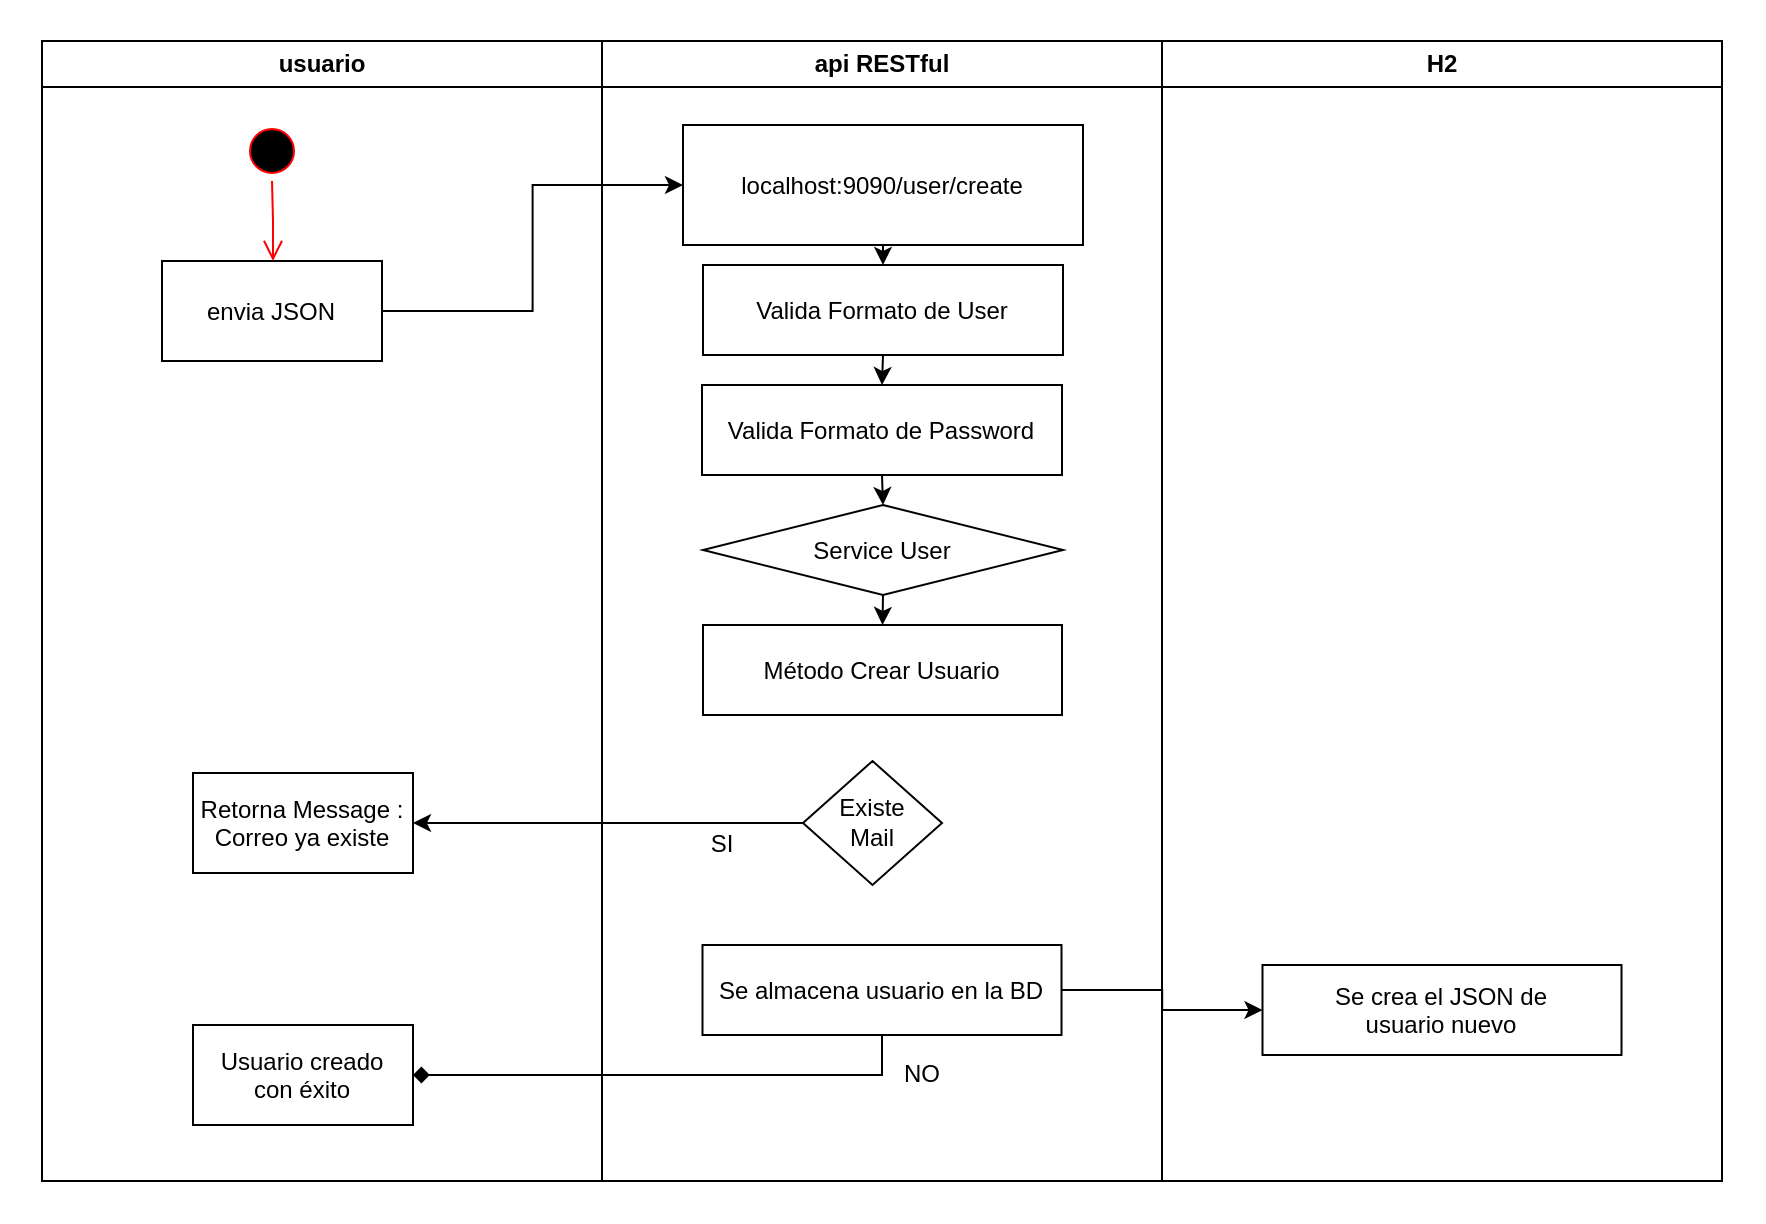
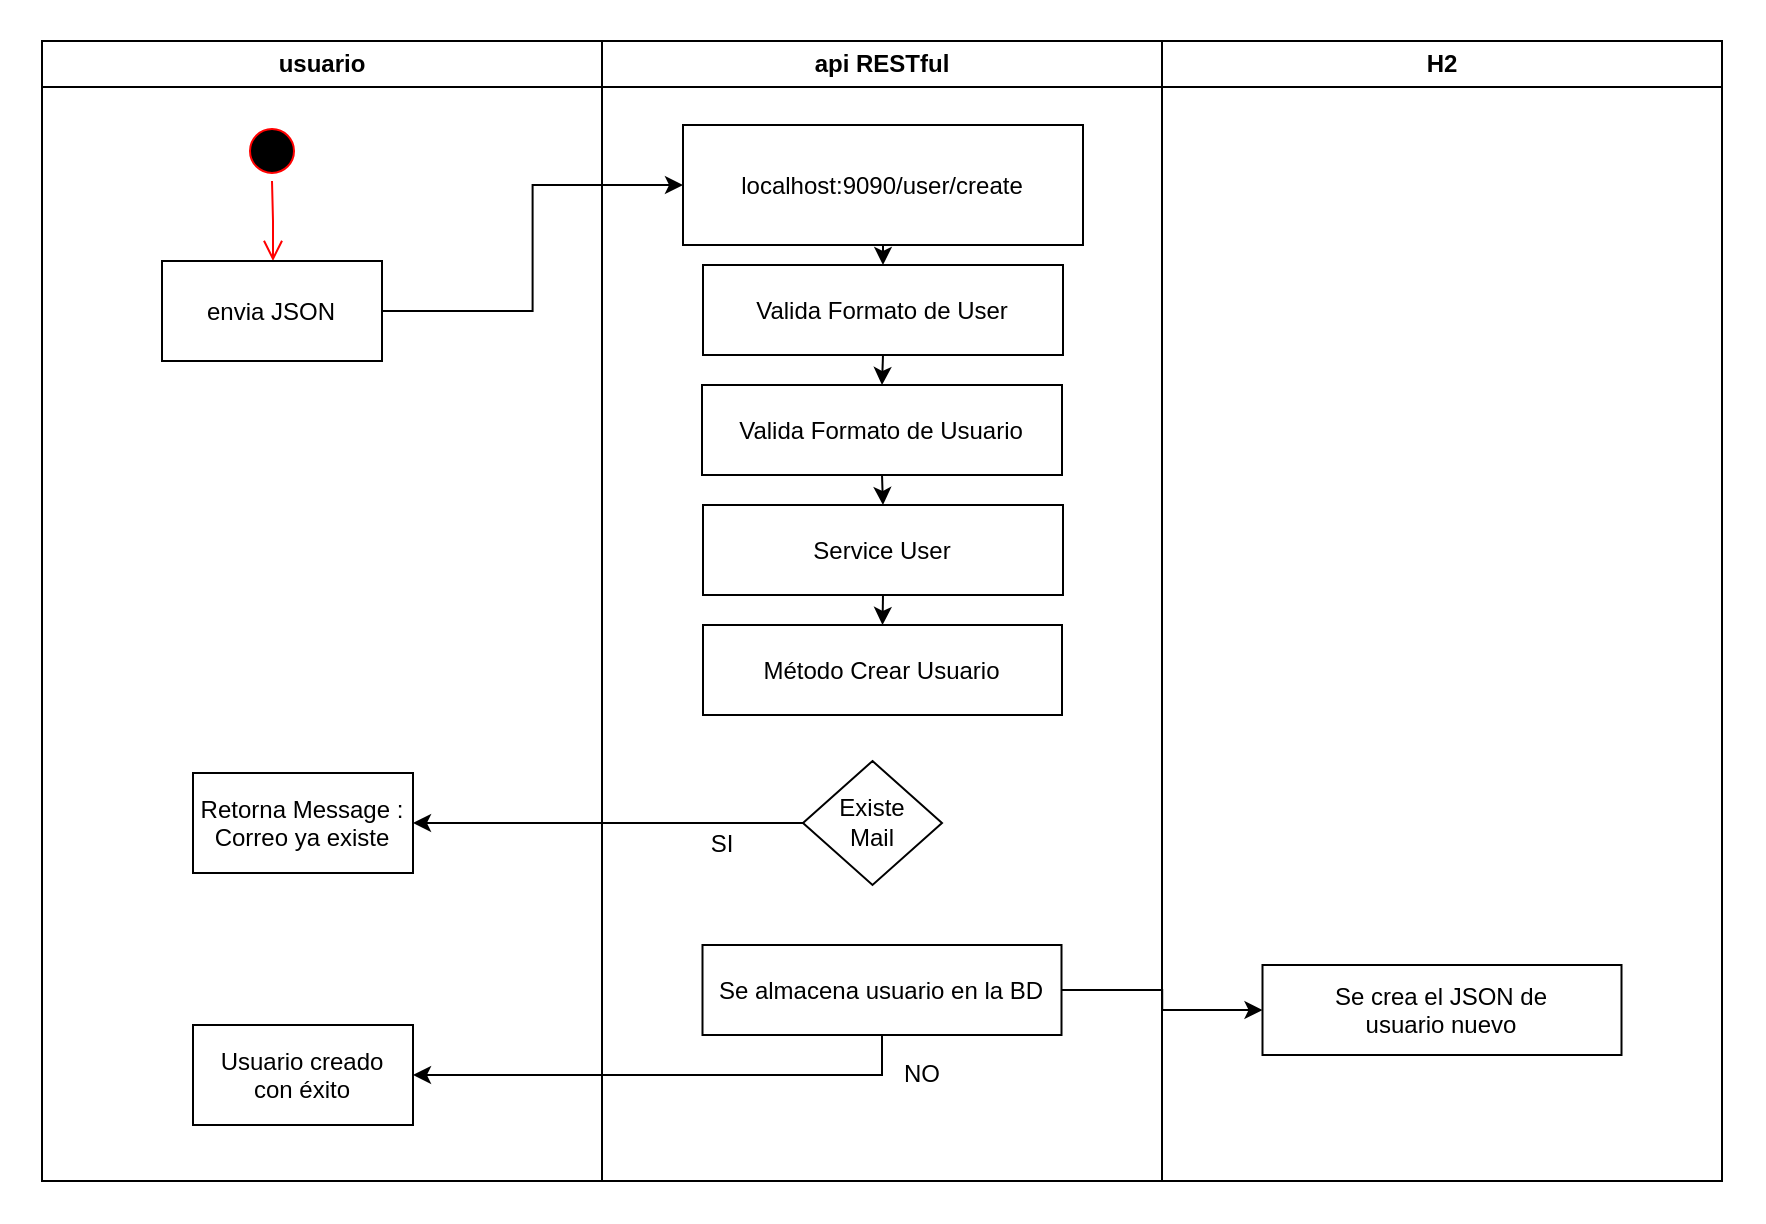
- <mxCell id="14" value="Valida Formato de Password" style="" parent="8" vertex="1"><mxGeometry x="50" y="172" width="180" height="45" as="geometry" /></mxCell>
+ <mxCell id="14" value="Valida Formato de Usuario" style="" parent="8" vertex="1"><mxGeometry x="50" y="172" width="180" height="45" as="geometry" /></mxCell>
- <mxCell id="16" value="Service User" style="rhombus;" parent="8" vertex="1"><mxGeometry x="50.5" y="232" width="180" height="45" as="geometry" /></mxCell>
+ <mxCell id="16" value="Service User" style="" parent="8" vertex="1"><mxGeometry x="50.5" y="232" width="180" height="45" as="geometry" /></mxCell>
- <mxCell id="27" style="edgeStyle=orthogonalEdgeStyle;rounded=0;orthogonalLoop=1;jettySize=auto;html=1;exitX=0.5;exitY=1;exitDx=0;exitDy=0;entryX=1;entryY=0.5;entryDx=0;entryDy=0;endArrow=diamond;" parent="1" source="21" target="7" edge="1"><mxGeometry relative="1" as="geometry" /></mxCell>
+ <mxCell id="27" style="edgeStyle=orthogonalEdgeStyle;rounded=0;orthogonalLoop=1;jettySize=auto;html=1;exitX=0.5;exitY=1;exitDx=0;exitDy=0;entryX=1;entryY=0.5;entryDx=0;entryDy=0;" parent="1" source="21" target="7" edge="1"><mxGeometry relative="1" as="geometry" /></mxCell>
